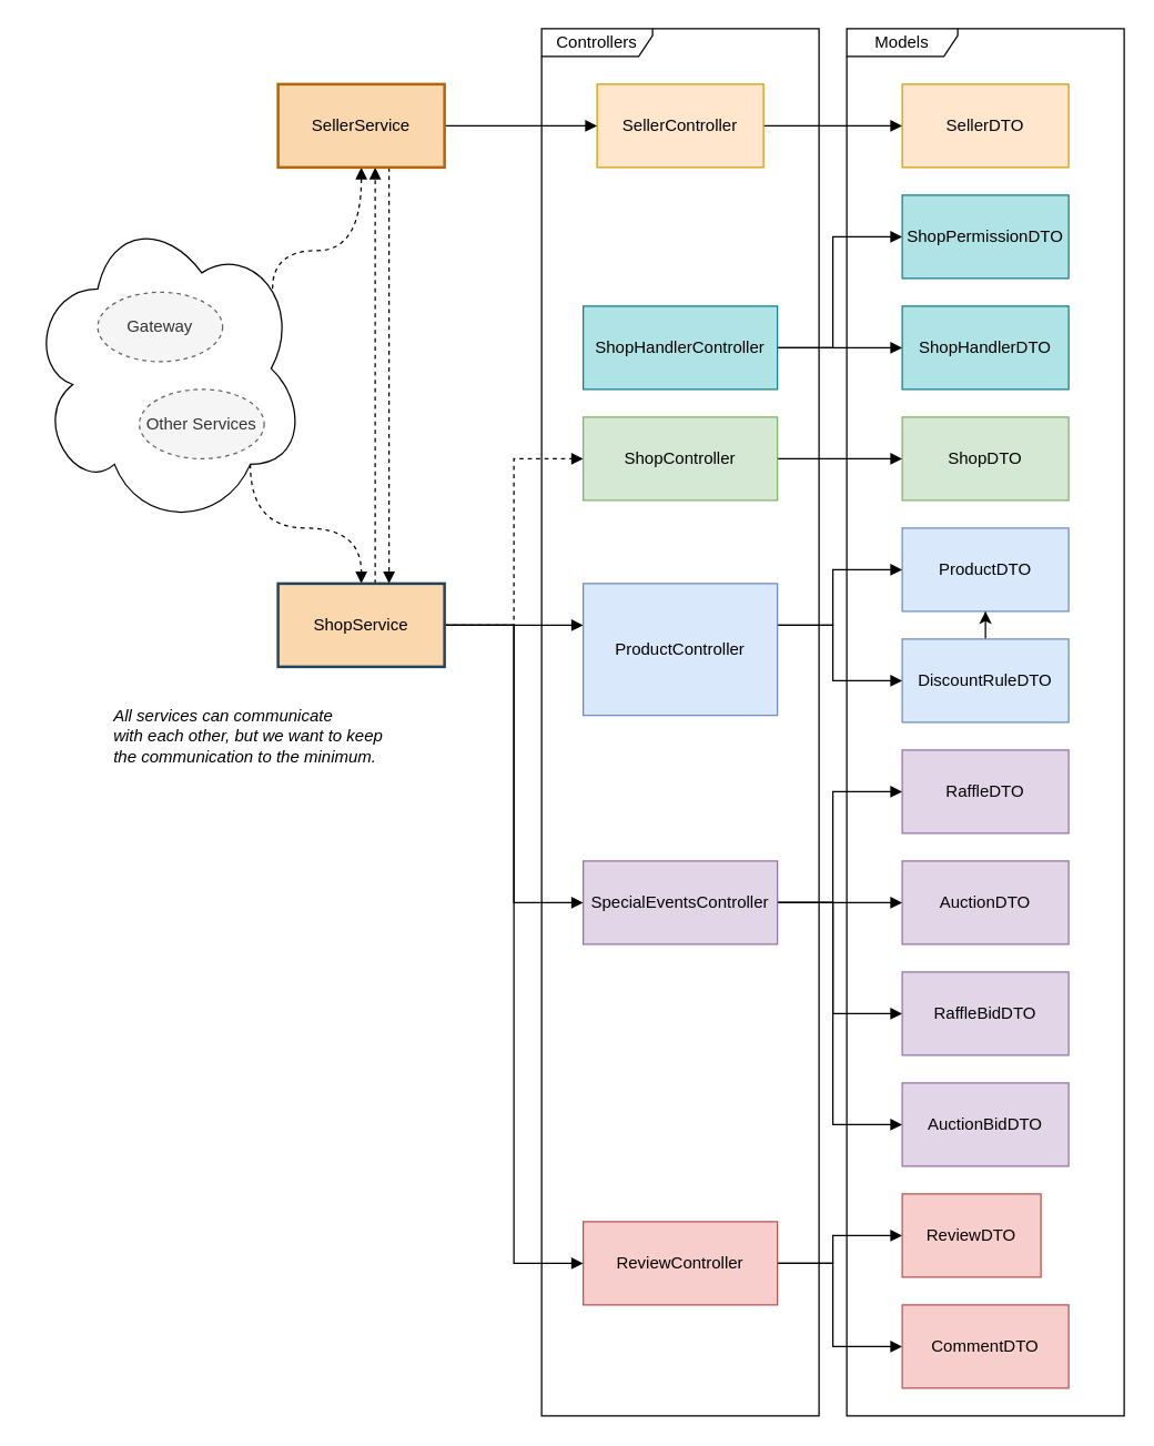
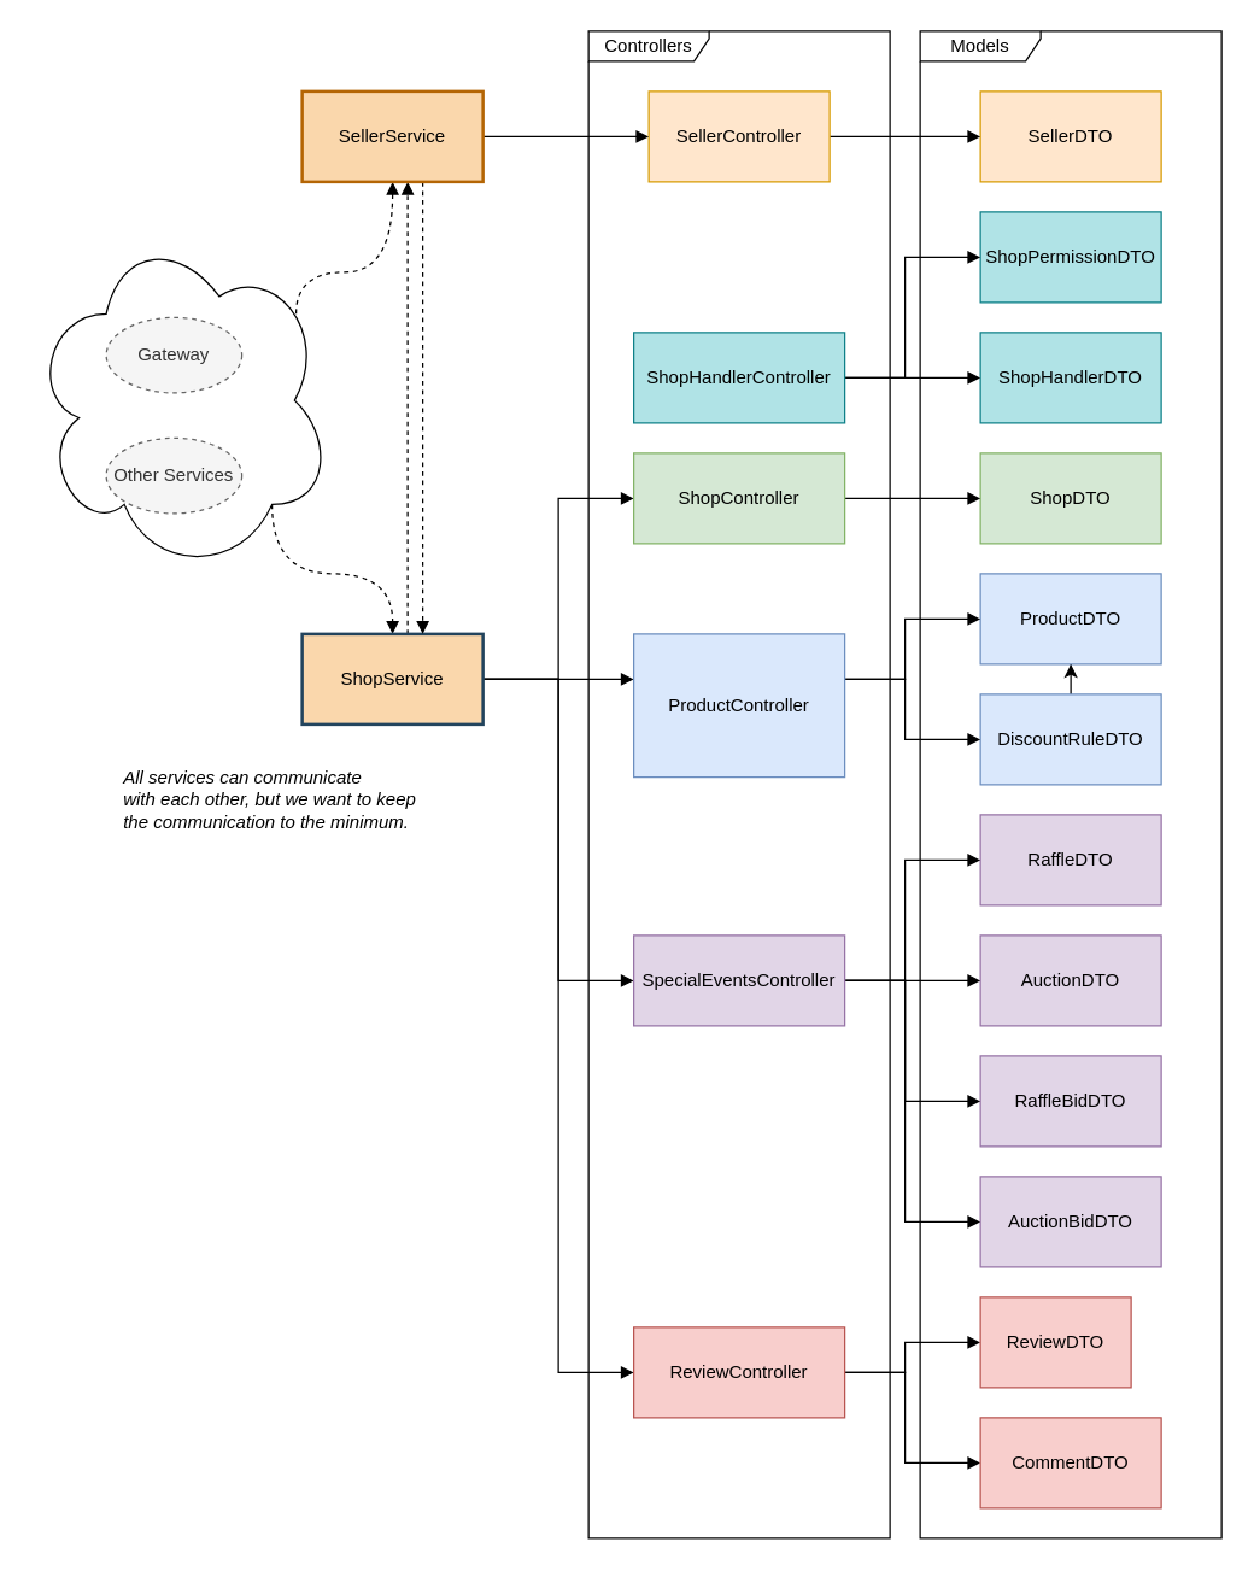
- <mxCell id="45" value="Other Services" style="ellipse;whiteSpace=wrap;html=1;dashed=1;fillColor=#f5f5f5;fontColor=#333333;strokeColor=#666666;" vertex="1" parent="1"><mxGeometry x="100" y="280" width="90" height="50" as="geometry" /></mxCell>
+ <mxCell id="45" value="Other Services" style="ellipse;whiteSpace=wrap;html=1;dashed=1;fillColor=#f5f5f5;fontColor=#333333;strokeColor=#666666;" vertex="1" parent="1"><mxGeometry x="70" y="290" width="90" height="50" as="geometry" /></mxCell>
- <mxCell id="7" style="edgeStyle=orthogonalEdgeStyle;rounded=0;orthogonalLoop=1;jettySize=auto;html=1;endArrow=block;endFill=1;dashed=1;" edge="1" parent="1" source="10" target="35"><mxGeometry relative="1" as="geometry"><Array as="points"><mxPoint x="370" y="450" /><mxPoint x="370" y="330" /></Array></mxGeometry></mxCell>
+ <mxCell id="7" style="edgeStyle=orthogonalEdgeStyle;rounded=0;orthogonalLoop=1;jettySize=auto;html=1;endArrow=block;endFill=1;" edge="1" parent="1" source="10" target="35"><mxGeometry relative="1" as="geometry"><Array as="points"><mxPoint x="370" y="450" /><mxPoint x="370" y="330" /></Array></mxGeometry></mxCell>
